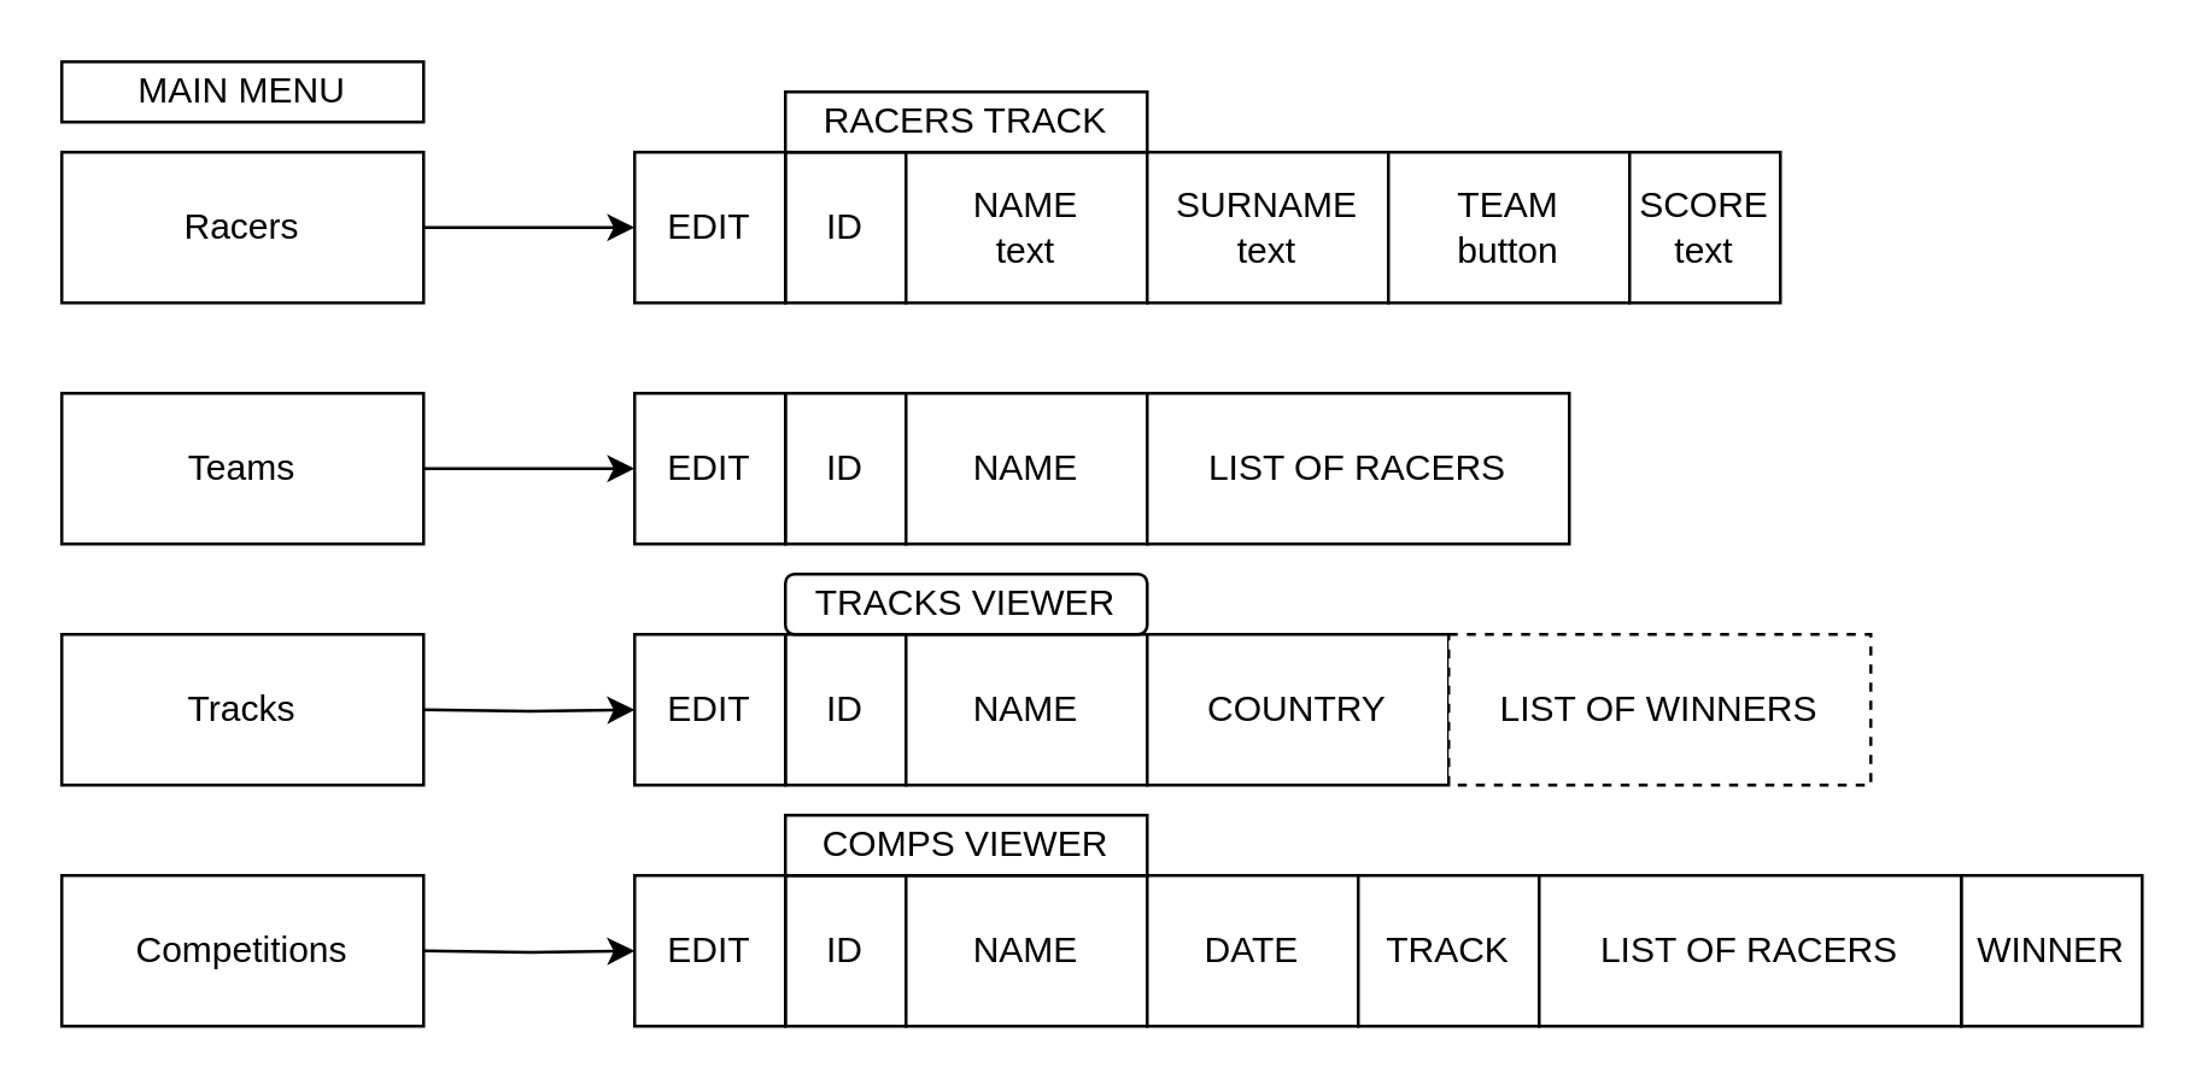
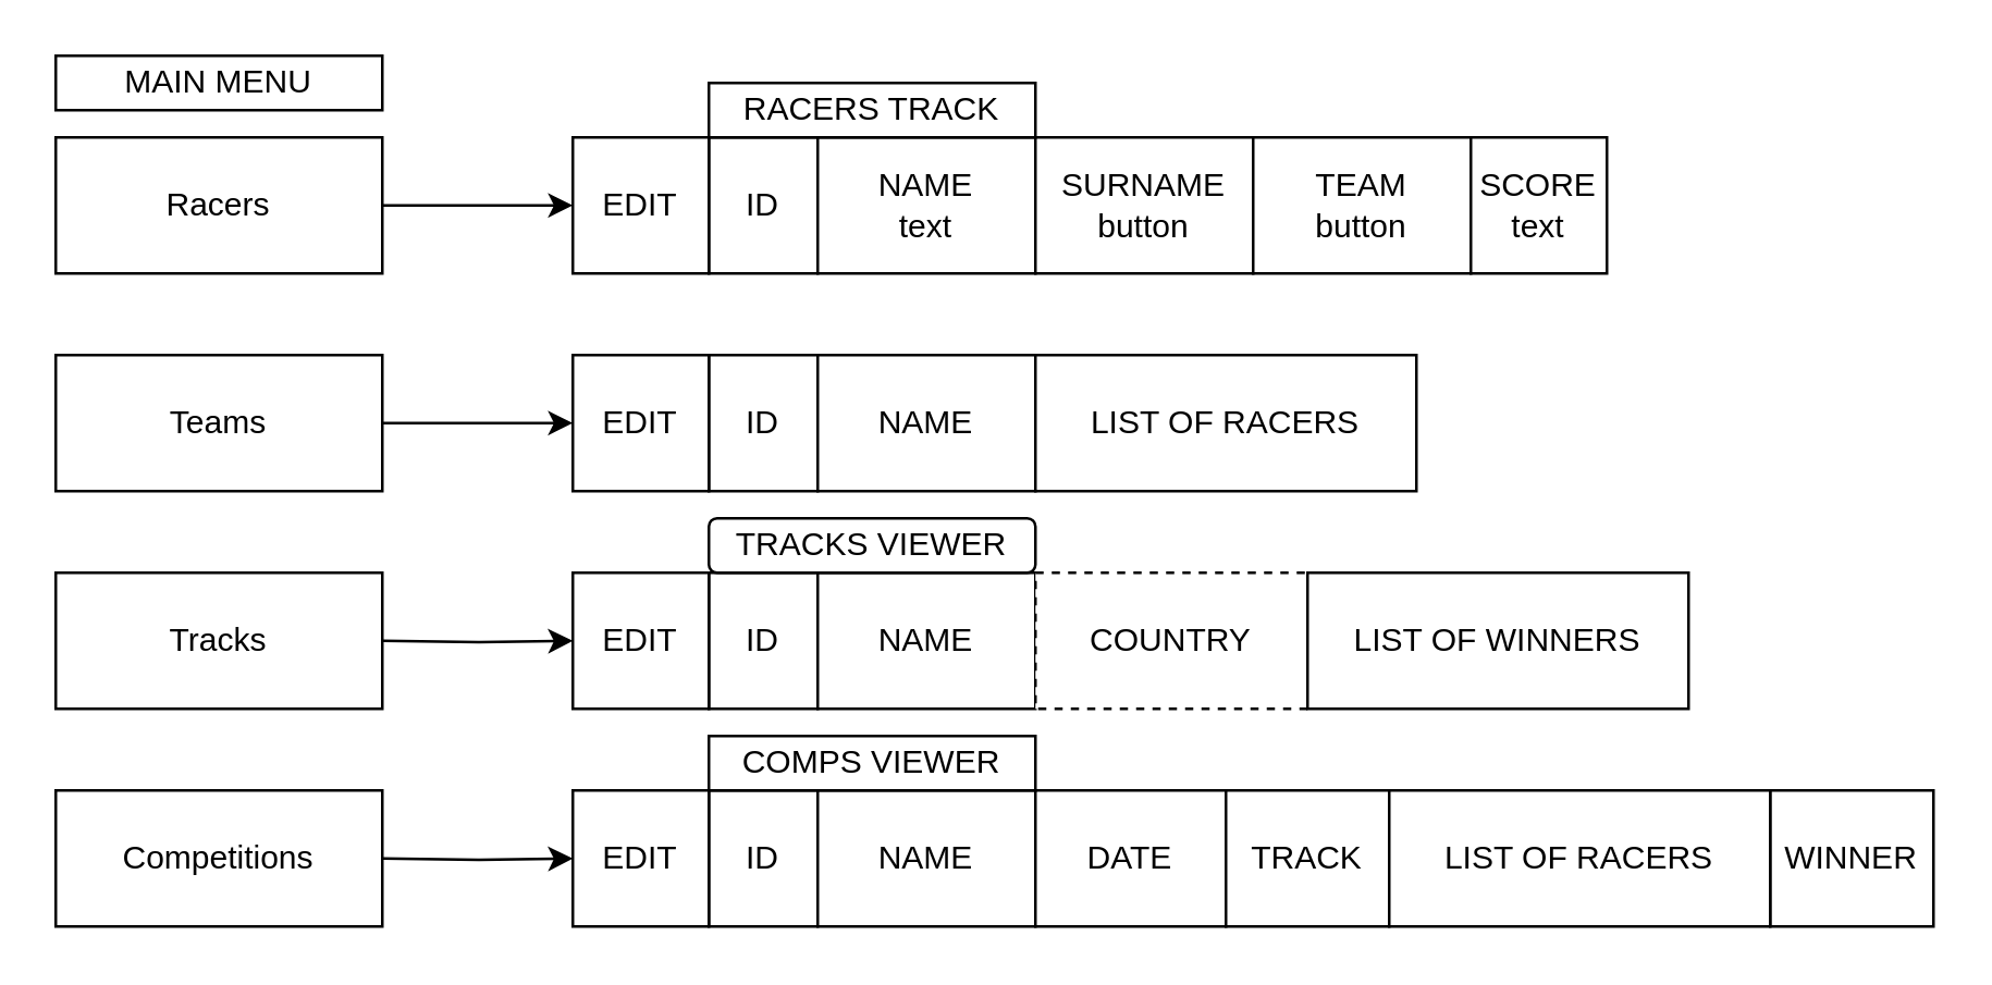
- <mxCell id="10" value="SURNAME&lt;br&gt;text" style="rounded=0;whiteSpace=wrap;html=1;" vertex="1" parent="1"><mxGeometry x="380" y="50" width="80" height="50" as="geometry" /></mxCell>
+ <mxCell id="10" value="SURNAME&lt;br&gt;button" style="rounded=0;whiteSpace=wrap;html=1;" vertex="1" parent="1"><mxGeometry x="380" y="50" width="80" height="50" as="geometry" /></mxCell>
- <mxCell id="19" value="COUNTRY" style="rounded=0;whiteSpace=wrap;html=1;" vertex="1" parent="1"><mxGeometry x="380" y="210" width="100" height="50" as="geometry" /></mxCell>
+ <mxCell id="19" value="COUNTRY" style="rounded=0;whiteSpace=wrap;html=1;dashed=1;" vertex="1" parent="1"><mxGeometry x="380" y="210" width="100" height="50" as="geometry" /></mxCell>
- <mxCell id="20" value="LIST OF WINNERS" style="rounded=0;whiteSpace=wrap;html=1;dashed=1;" vertex="1" parent="1"><mxGeometry x="480" y="210" width="140" height="50" as="geometry" /></mxCell>
+ <mxCell id="20" value="LIST OF WINNERS" style="rounded=0;whiteSpace=wrap;html=1;" vertex="1" parent="1"><mxGeometry x="480" y="210" width="140" height="50" as="geometry" /></mxCell>
